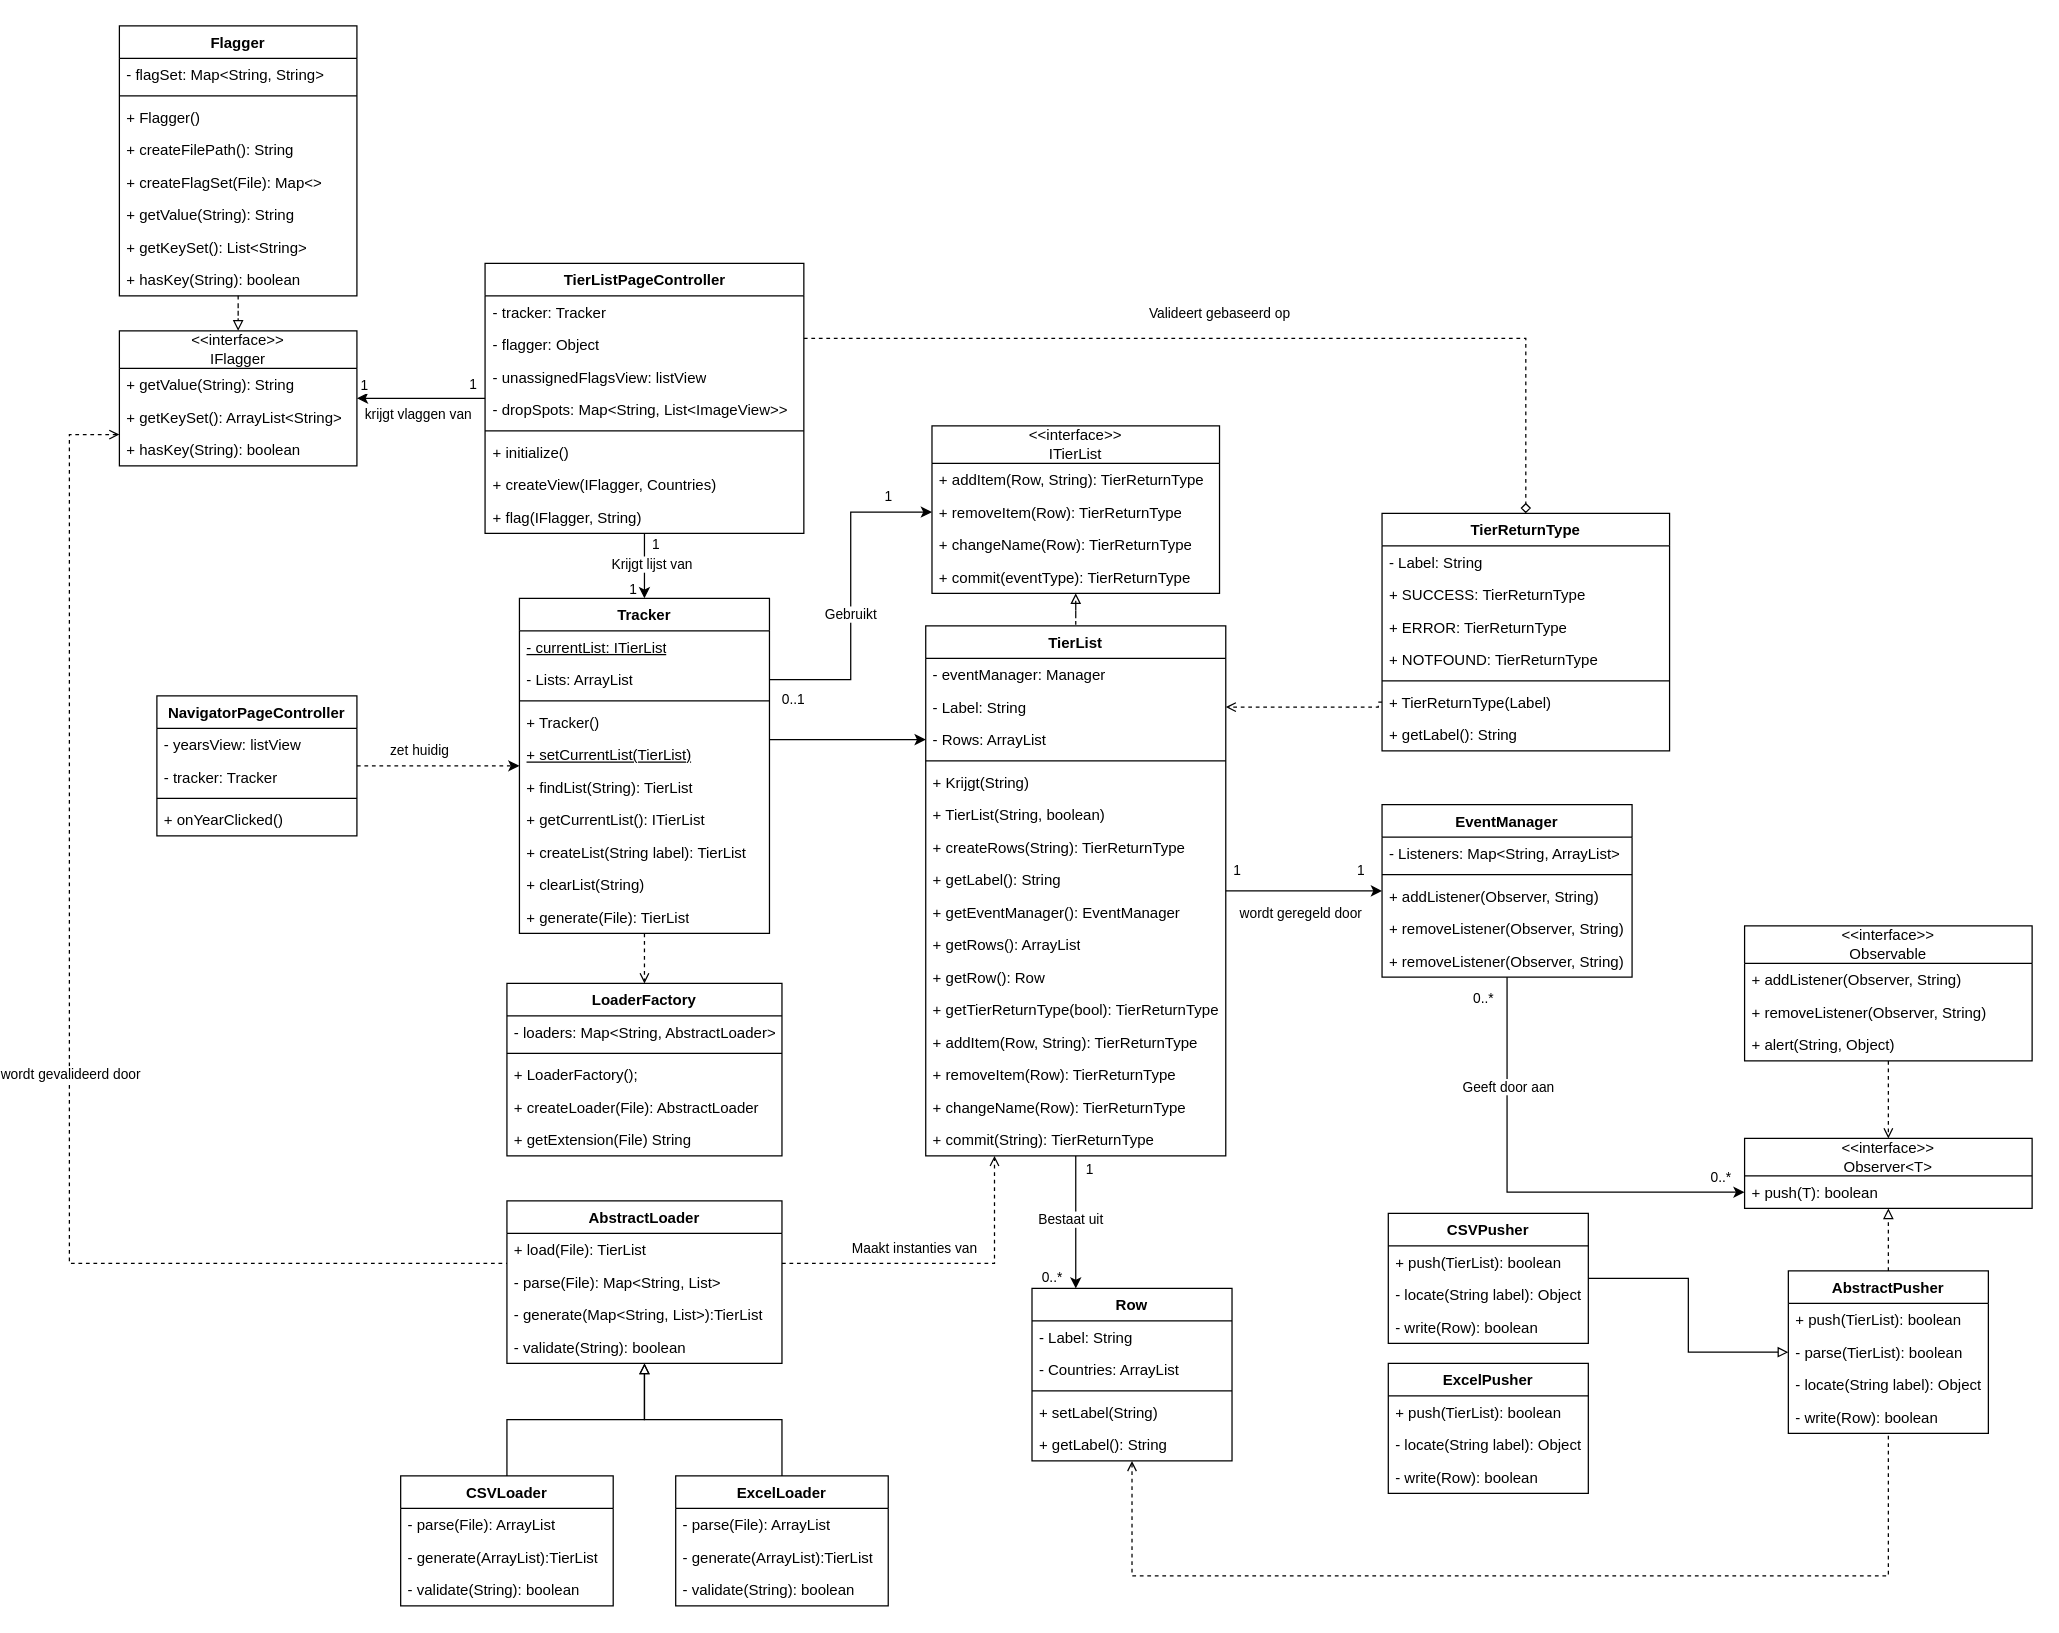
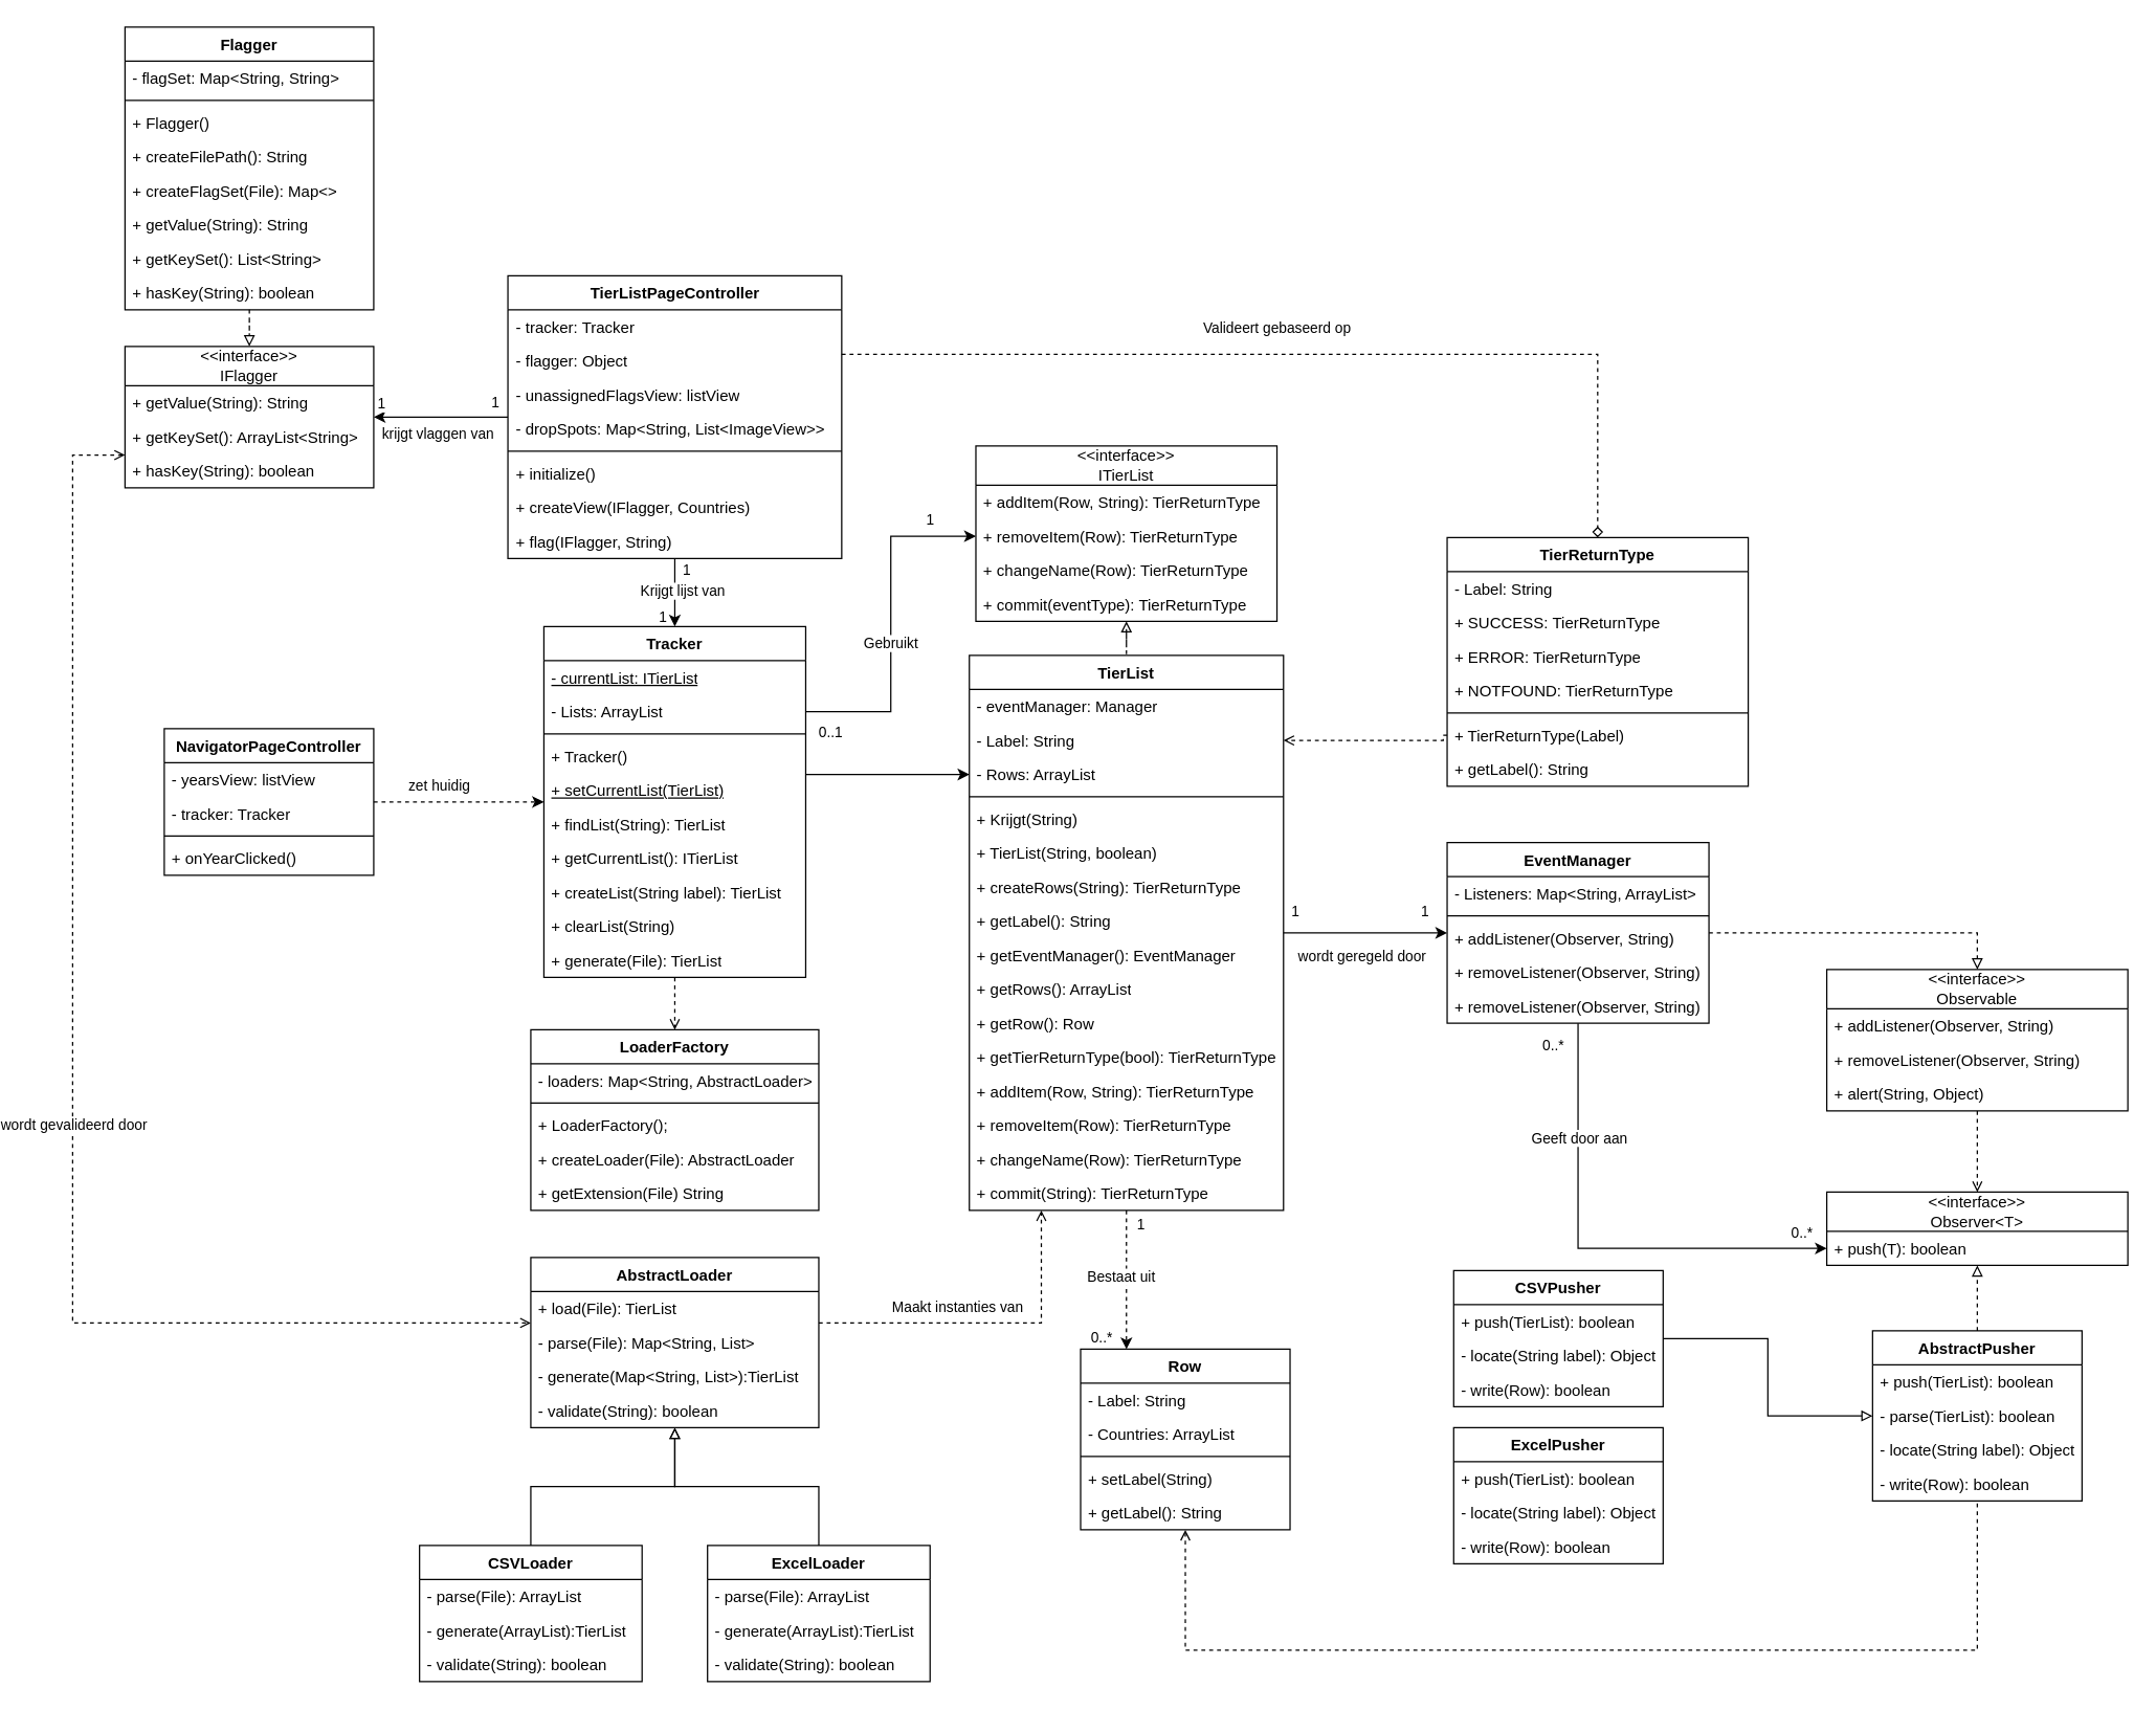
+ <mxCell id="153" style="edgeStyle=orthogonalEdgeStyle;rounded=0;orthogonalLoop=1;jettySize=auto;html=1;entryX=0.5;entryY=0;entryDx=0;entryDy=0;dashed=1;endArrow=block;endFill=0;" parent="1" source="158" target="75" edge="1"><mxGeometry relative="1" as="geometry" /></mxCell>
- <mxCell id="55" style="edgeStyle=orthogonalEdgeStyle;rounded=0;orthogonalLoop=1;jettySize=auto;html=1;" parent="1" source="6" target="49" edge="1"><mxGeometry relative="1" as="geometry"><mxPoint x="940" y="765" as="sourcePoint" /><mxPoint x="1060" y="759" as="targetPoint" /><Array as="points"><mxPoint x="870" y="920" /><mxPoint x="870" y="920" /></Array></mxGeometry></mxCell>
+ <mxCell id="55" style="edgeStyle=orthogonalEdgeStyle;rounded=0;orthogonalLoop=1;jettySize=auto;html=1;dashed=1;" parent="1" source="6" target="49" edge="1"><mxGeometry relative="1" as="geometry"><mxPoint x="940" y="765" as="sourcePoint" /><mxPoint x="1060" y="759" as="targetPoint" /><Array as="points"><mxPoint x="870" y="920" /><mxPoint x="870" y="920" /></Array></mxGeometry></mxCell>
- <mxCell id="68" style="edgeStyle=orthogonalEdgeStyle;rounded=0;orthogonalLoop=1;jettySize=auto;html=1;startArrow=open;startFill=0;endArrow=none;endFill=0;dashed=1;" parent="1" source="70" target="97" edge="1"><mxGeometry relative="1" as="geometry"><mxPoint x="260" y="959" as="targetPoint" /><Array as="points"><mxPoint x="20" y="347" /><mxPoint x="20" y="1010" /></Array></mxGeometry></mxCell>
+ <mxCell id="68" style="edgeStyle=orthogonalEdgeStyle;rounded=0;orthogonalLoop=1;jettySize=auto;html=1;startArrow=open;startFill=0;endArrow=open;endFill=0;dashed=1;" parent="1" source="70" target="97" edge="1"><mxGeometry relative="1" as="geometry"><mxPoint x="260" y="959" as="targetPoint" /><Array as="points"><mxPoint x="20" y="347" /><mxPoint x="20" y="1010" /></Array></mxGeometry></mxCell>
